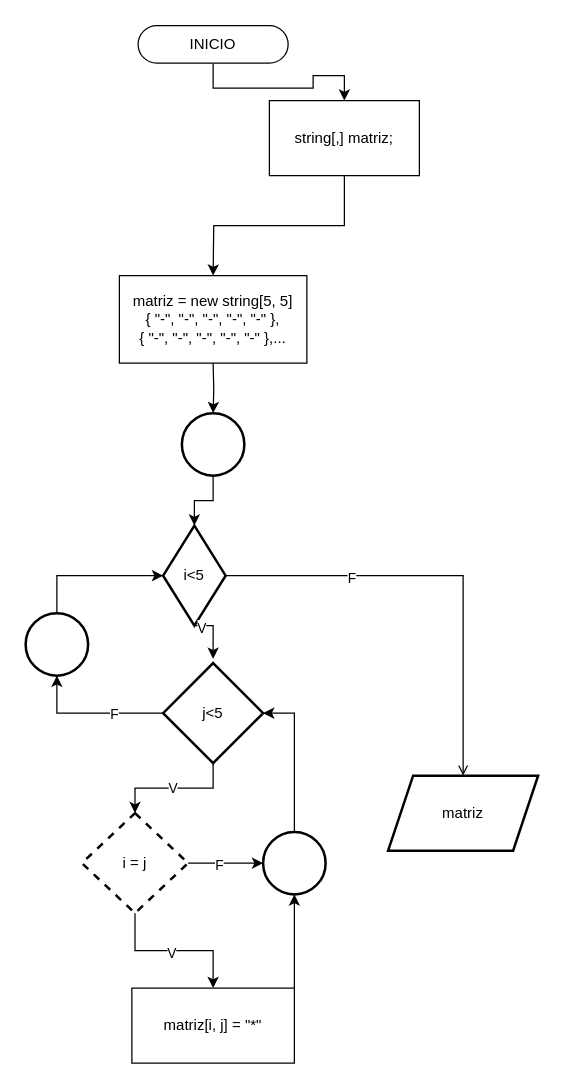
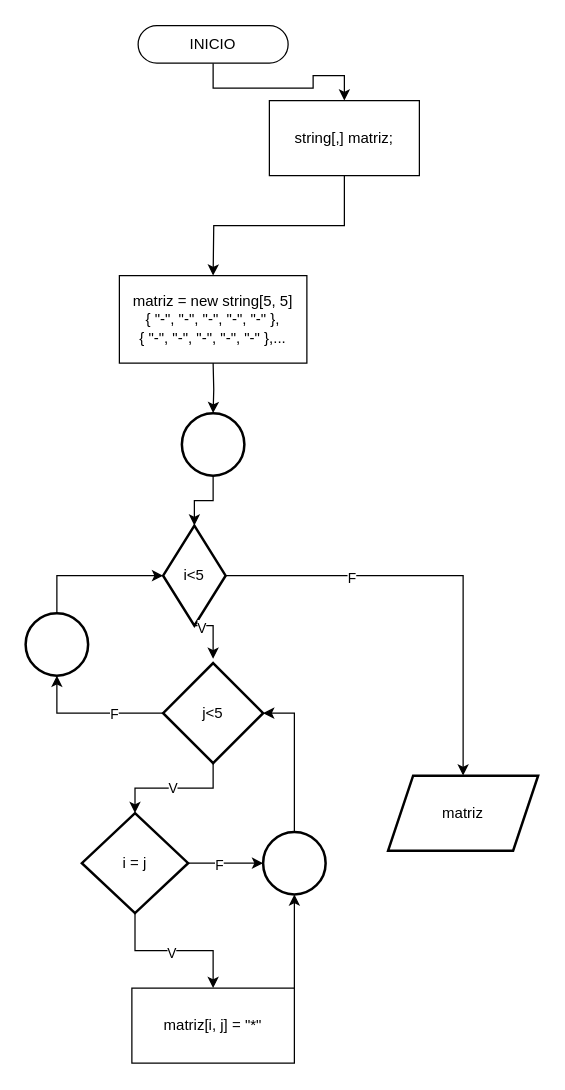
- <mxCell id="10" style="edgeStyle=orthogonalEdgeStyle;rounded=0;orthogonalLoop=1;jettySize=auto;html=1;exitX=1;exitY=0.5;exitDx=0;exitDy=0;entryX=0.5;entryY=0;entryDx=0;entryDy=0;endArrow=open;" edge="1" parent="1" source="12" target="23"><mxGeometry relative="1" as="geometry" /></mxCell>
+ <mxCell id="10" style="edgeStyle=orthogonalEdgeStyle;rounded=0;orthogonalLoop=1;jettySize=auto;html=1;exitX=1;exitY=0.5;exitDx=0;exitDy=0;entryX=0.5;entryY=0;entryDx=0;entryDy=0;" edge="1" parent="1" source="12" target="23"><mxGeometry relative="1" as="geometry" /></mxCell>
- <mxCell id="18" value="i = j" style="rhombus;whiteSpace=wrap;html=1;strokeWidth=2;dashed=1;" vertex="1" parent="1"><mxGeometry x="65" y="650" width="85" height="80" as="geometry" /></mxCell>
+ <mxCell id="18" value="i = j" style="rhombus;whiteSpace=wrap;html=1;strokeWidth=2;" vertex="1" parent="1"><mxGeometry x="65" y="650" width="85" height="80" as="geometry" /></mxCell>
